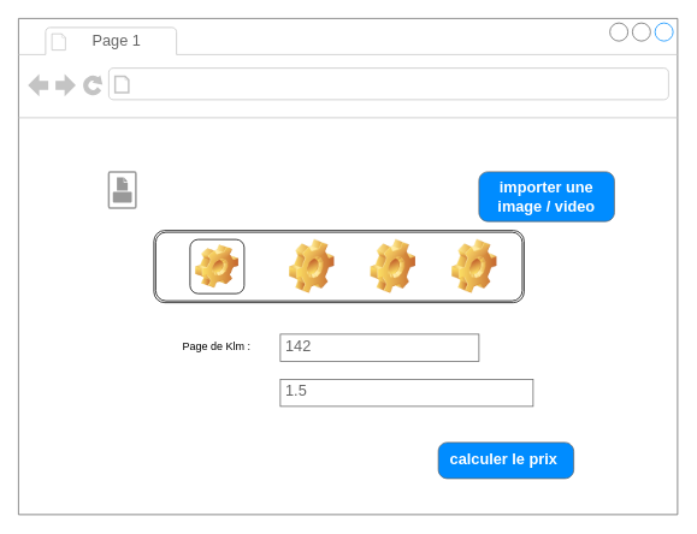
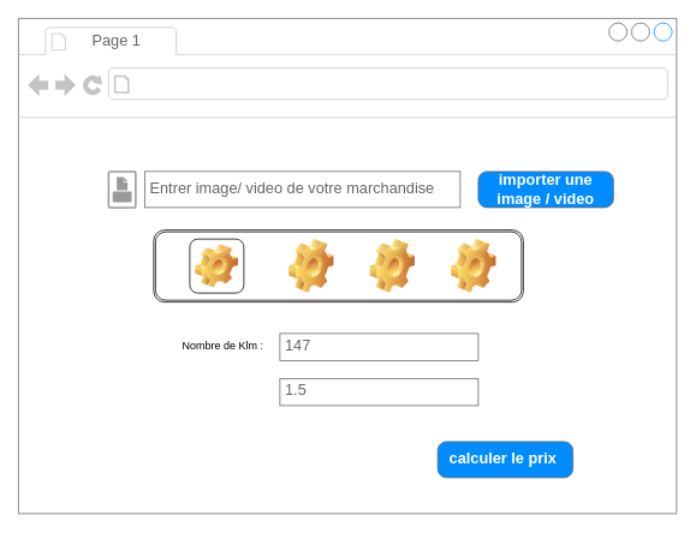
+ <mxCell id="8" value="Entrer image/ video de votre marchandise&amp;nbsp;&amp;nbsp;" style="strokeWidth=1;shadow=0;dashed=0;align=center;html=1;shape=mxgraph.mockup.text.textBox;fontColor=#666666;align=left;fontSize=17;spacingLeft=4;spacingTop=-3;strokeColor=#666666;mainText=" vertex="1" parent="2"><mxGeometry x="140" y="170" width="350" height="40" as="geometry" /></mxCell>
- <mxCell id="9" value="importer une image / video" style="strokeWidth=1;shadow=0;dashed=0;align=center;html=1;shape=mxgraph.mockup.buttons.button;strokeColor=#666666;fontColor=#ffffff;mainText=;buttonStyle=round;fontSize=17;fontStyle=1;fillColor=#008cff;whiteSpace=wrap;" vertex="1" parent="2"><mxGeometry x="510" y="170" width="150" height="55" as="geometry" /></mxCell>
+ <mxCell id="9" value="importer une image / video" style="strokeWidth=1;shadow=0;dashed=0;align=center;html=1;shape=mxgraph.mockup.buttons.button;strokeColor=#666666;fontColor=#ffffff;mainText=;buttonStyle=round;fontSize=17;fontStyle=1;fillColor=#008cff;whiteSpace=wrap;" vertex="1" parent="2"><mxGeometry x="510" y="170" width="150" height="40" as="geometry" /></mxCell>
- <mxCell id="4" value="142" style="strokeWidth=1;shadow=0;dashed=0;align=center;html=1;shape=mxgraph.mockup.text.textBox;fontColor=#666666;align=left;fontSize=17;spacingLeft=4;spacingTop=-3;strokeColor=#666666;mainText=" vertex="1" parent="2"><mxGeometry x="290" y="350" width="220" height="30" as="geometry" /></mxCell>
+ <mxCell id="4" value="147" style="strokeWidth=1;shadow=0;dashed=0;align=center;html=1;shape=mxgraph.mockup.text.textBox;fontColor=#666666;align=left;fontSize=17;spacingLeft=4;spacingTop=-3;strokeColor=#666666;mainText=" vertex="1" parent="2"><mxGeometry x="290" y="350" width="220" height="30" as="geometry" /></mxCell>
- <mxCell id="7" value="Page de Klm :&amp;nbsp;" style="text;spacingTop=-5;whiteSpace=wrap;html=1;align=left;fontSize=12;fontFamily=Helvetica;fillColor=none;strokeColor=none;" vertex="1" parent="2"><mxGeometry x="180" y="355" width="110" height="20" as="geometry" /></mxCell>
+ <mxCell id="7" value="Nombre de Klm :&amp;nbsp;" style="text;spacingTop=-5;whiteSpace=wrap;html=1;align=left;fontSize=12;fontFamily=Helvetica;fillColor=none;strokeColor=none;" vertex="1" parent="2"><mxGeometry x="180" y="355" width="110" height="20" as="geometry" /></mxCell>
- <mxCell id="5" value="1.5" style="strokeWidth=1;shadow=0;dashed=0;align=center;html=1;shape=mxgraph.mockup.text.textBox;fontColor=#666666;align=left;fontSize=17;spacingLeft=4;spacingTop=-3;strokeColor=#666666;mainText=" vertex="1" parent="2"><mxGeometry x="290" y="400" width="280" height="30" as="geometry" /></mxCell>
+ <mxCell id="5" value="1.5" style="strokeWidth=1;shadow=0;dashed=0;align=center;html=1;shape=mxgraph.mockup.text.textBox;fontColor=#666666;align=left;fontSize=17;spacingLeft=4;spacingTop=-3;strokeColor=#666666;mainText=" vertex="1" parent="2"><mxGeometry x="290" y="400" width="220" height="30" as="geometry" /></mxCell>
